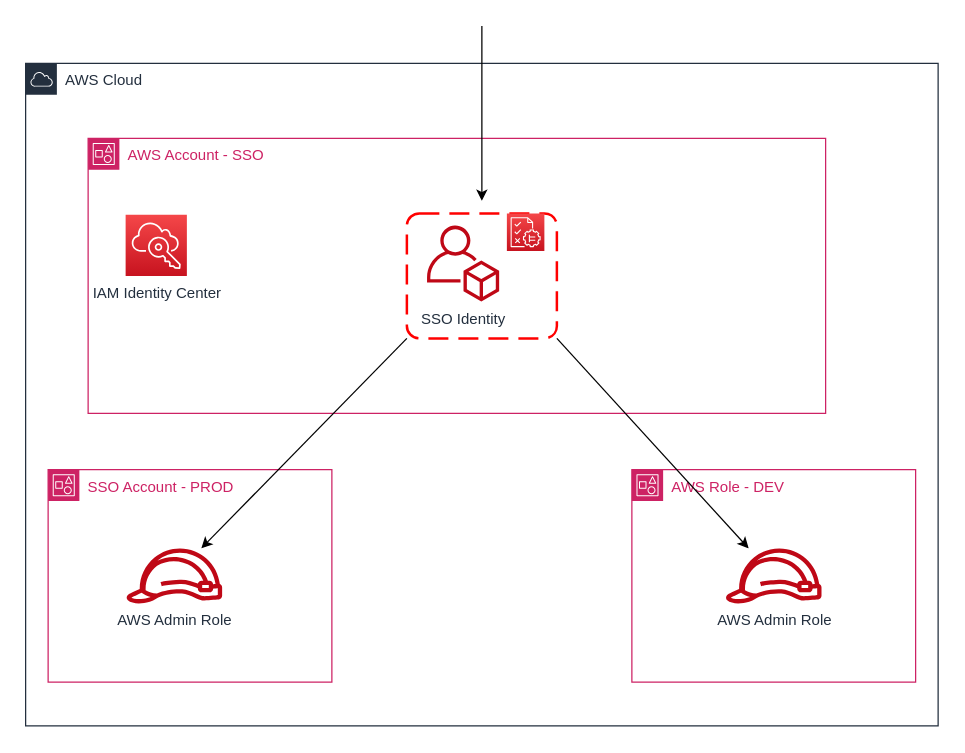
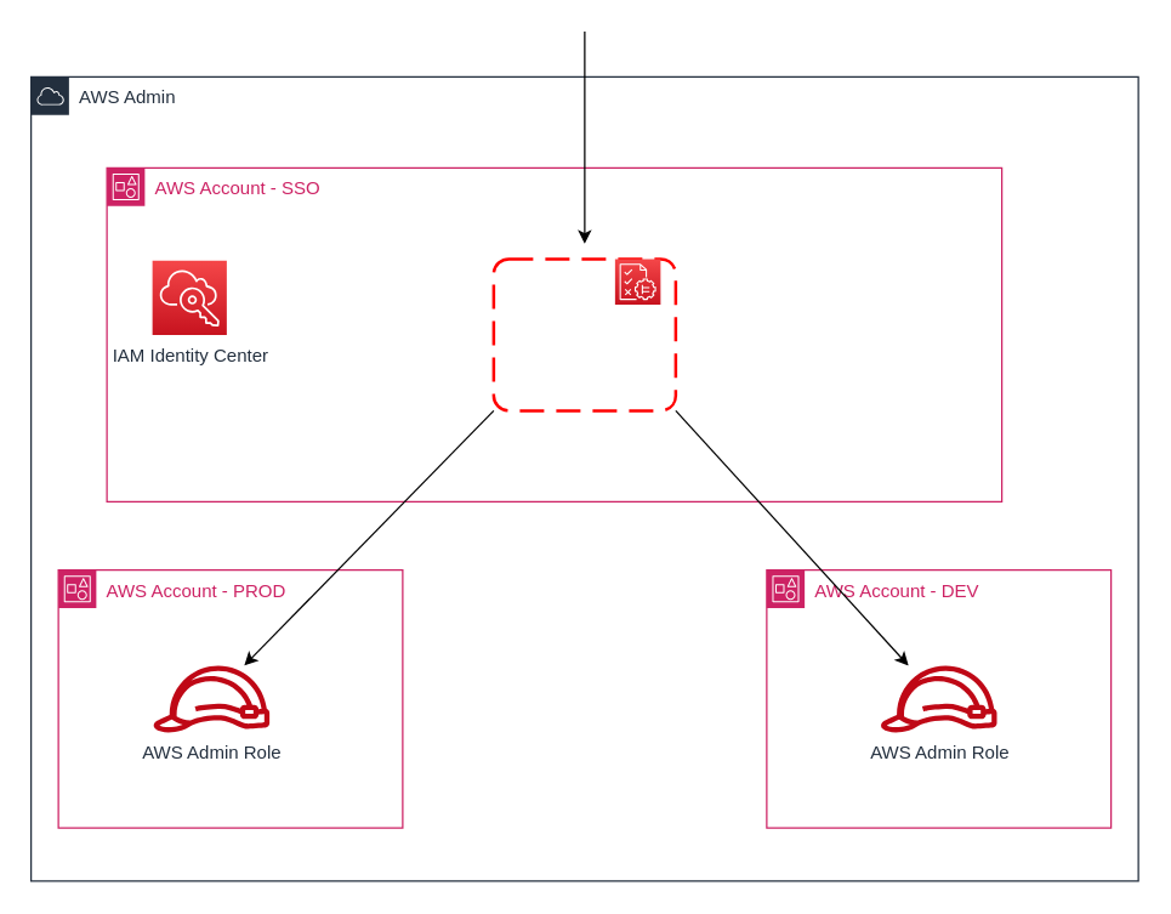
- <mxCell id="2" value="AWS Cloud" style="points=[[0,0],[0.25,0],[0.5,0],[0.75,0],[1,0],[1,0.25],[1,0.5],[1,0.75],[1,1],[0.75,1],[0.5,1],[0.25,1],[0,1],[0,0.75],[0,0.5],[0,0.25]];outlineConnect=0;gradientColor=none;html=1;whiteSpace=wrap;fontSize=12;fontStyle=0;container=1;pointerEvents=0;collapsible=0;recursiveResize=0;shape=mxgraph.aws4.group;grIcon=mxgraph.aws4.group_aws_cloud;strokeColor=#232F3E;fillColor=none;verticalAlign=top;align=left;spacingLeft=30;fontColor=#232F3E;dashed=0;" parent="1" vertex="1"><mxGeometry x="20" y="50" width="730" height="530" as="geometry" /></mxCell>
+ <mxCell id="2" value="AWS Admin" style="points=[[0,0],[0.25,0],[0.5,0],[0.75,0],[1,0],[1,0.25],[1,0.5],[1,0.75],[1,1],[0.75,1],[0.5,1],[0.25,1],[0,1],[0,0.75],[0,0.5],[0,0.25]];outlineConnect=0;gradientColor=none;html=1;whiteSpace=wrap;fontSize=12;fontStyle=0;container=1;pointerEvents=0;collapsible=0;recursiveResize=0;shape=mxgraph.aws4.group;grIcon=mxgraph.aws4.group_aws_cloud;strokeColor=#232F3E;fillColor=none;verticalAlign=top;align=left;spacingLeft=30;fontColor=#232F3E;dashed=0;" parent="1" vertex="1"><mxGeometry x="20" y="50" width="730" height="530" as="geometry" /></mxCell>
- <mxCell id="5" value="SSO Identity" style="sketch=0;outlineConnect=0;fontColor=#232F3E;gradientColor=none;fillColor=#BF0816;strokeColor=none;dashed=0;verticalLabelPosition=bottom;verticalAlign=top;align=center;html=1;fontSize=12;fontStyle=0;aspect=fixed;pointerEvents=1;shape=mxgraph.aws4.organizations_account;" vertex="1" parent="3"><mxGeometry x="271" y="69.46" width="57.95" height="61.08" as="geometry" /></mxCell>
- <mxCell id="8" value="SSO Account - PROD" style="points=[[0,0],[0.25,0],[0.5,0],[0.75,0],[1,0],[1,0.25],[1,0.5],[1,0.75],[1,1],[0.75,1],[0.5,1],[0.25,1],[0,1],[0,0.75],[0,0.5],[0,0.25]];outlineConnect=0;gradientColor=none;html=1;whiteSpace=wrap;fontSize=12;fontStyle=0;container=1;pointerEvents=0;collapsible=0;recursiveResize=0;shape=mxgraph.aws4.group;grIcon=mxgraph.aws4.group_account;strokeColor=#CD2264;fillColor=none;verticalAlign=top;align=left;spacingLeft=30;fontColor=#CD2264;dashed=0;" parent="2" vertex="1"><mxGeometry x="18" y="325" width="227" height="170" as="geometry" /></mxCell>
+ <mxCell id="8" value="AWS Account - PROD" style="points=[[0,0],[0.25,0],[0.5,0],[0.75,0],[1,0],[1,0.25],[1,0.5],[1,0.75],[1,1],[0.75,1],[0.5,1],[0.25,1],[0,1],[0,0.75],[0,0.5],[0,0.25]];outlineConnect=0;gradientColor=none;html=1;whiteSpace=wrap;fontSize=12;fontStyle=0;container=1;pointerEvents=0;collapsible=0;recursiveResize=0;shape=mxgraph.aws4.group;grIcon=mxgraph.aws4.group_account;strokeColor=#CD2264;fillColor=none;verticalAlign=top;align=left;spacingLeft=30;fontColor=#CD2264;dashed=0;" parent="2" vertex="1"><mxGeometry x="18" y="325" width="227" height="170" as="geometry" /></mxCell>
- <mxCell id="10" value="AWS Role - DEV" style="points=[[0,0],[0.25,0],[0.5,0],[0.75,0],[1,0],[1,0.25],[1,0.5],[1,0.75],[1,1],[0.75,1],[0.5,1],[0.25,1],[0,1],[0,0.75],[0,0.5],[0,0.25]];outlineConnect=0;gradientColor=none;html=1;whiteSpace=wrap;fontSize=12;fontStyle=0;container=1;pointerEvents=0;collapsible=0;recursiveResize=0;shape=mxgraph.aws4.group;grIcon=mxgraph.aws4.group_account;strokeColor=#CD2264;fillColor=none;verticalAlign=top;align=left;spacingLeft=30;fontColor=#CD2264;dashed=0;" parent="2" vertex="1"><mxGeometry x="485" y="325" width="227" height="170" as="geometry" /></mxCell>
+ <mxCell id="10" value="AWS Account - DEV" style="points=[[0,0],[0.25,0],[0.5,0],[0.75,0],[1,0],[1,0.25],[1,0.5],[1,0.75],[1,1],[0.75,1],[0.5,1],[0.25,1],[0,1],[0,0.75],[0,0.5],[0,0.25]];outlineConnect=0;gradientColor=none;html=1;whiteSpace=wrap;fontSize=12;fontStyle=0;container=1;pointerEvents=0;collapsible=0;recursiveResize=0;shape=mxgraph.aws4.group;grIcon=mxgraph.aws4.group_account;strokeColor=#CD2264;fillColor=none;verticalAlign=top;align=left;spacingLeft=30;fontColor=#CD2264;dashed=0;" parent="2" vertex="1"><mxGeometry x="485" y="325" width="227" height="170" as="geometry" /></mxCell>
